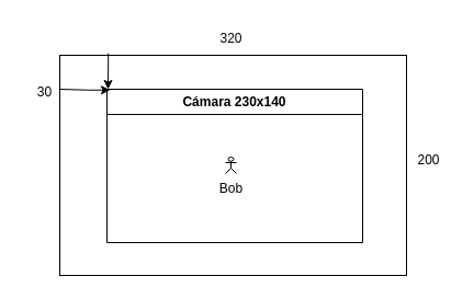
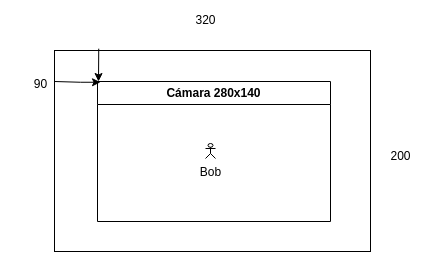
- <mxCell id="3" value="320" style="text;html=1;align=center;verticalAlign=middle;resizable=0;points=[];autosize=1;strokeColor=none;fillColor=none;" vertex="1" parent="1"><mxGeometry x="190" y="20" width="40" height="30" as="geometry" /></mxCell>
+ <mxCell id="3" value="320" style="text;html=1;align=center;verticalAlign=middle;resizable=0;points=[];autosize=1;strokeColor=none;fillColor=none;" vertex="1" parent="1"><mxGeometry x="185" y="5" width="40" height="30" as="geometry" /></mxCell>
- <mxCell id="9" value="30" style="text;html=1;align=center;verticalAlign=middle;resizable=0;points=[];autosize=1;strokeColor=none;fillColor=none;" vertex="1" parent="1"><mxGeometry x="20" y="69" width="40" height="30" as="geometry" /></mxCell>
+ <mxCell id="9" value="90" style="text;html=1;align=center;verticalAlign=middle;resizable=0;points=[];autosize=1;strokeColor=none;fillColor=none;" vertex="1" parent="1"><mxGeometry x="20" y="69" width="40" height="30" as="geometry" /></mxCell>
- <mxCell id="5" value="Cámara 230x140" style="swimlane;whiteSpace=wrap;html=1;" vertex="1" parent="1"><mxGeometry x="97" y="81" width="233" height="140" as="geometry" /></mxCell>
+ <mxCell id="5" value="Cámara 280x140" style="swimlane;whiteSpace=wrap;html=1;" vertex="1" parent="1"><mxGeometry x="97" y="81" width="233" height="140" as="geometry" /></mxCell>
- <mxCell id="4" value="200" style="text;html=1;align=center;verticalAlign=middle;resizable=0;points=[];autosize=1;strokeColor=none;fillColor=none;" vertex="1" parent="1"><mxGeometry x="370" y="131" width="40" height="30" as="geometry" /></mxCell>
+ <mxCell id="4" value="200" style="text;html=1;align=center;verticalAlign=middle;resizable=0;points=[];autosize=1;strokeColor=none;fillColor=none;" vertex="1" parent="1"><mxGeometry x="380" y="141" width="40" height="30" as="geometry" /></mxCell>
